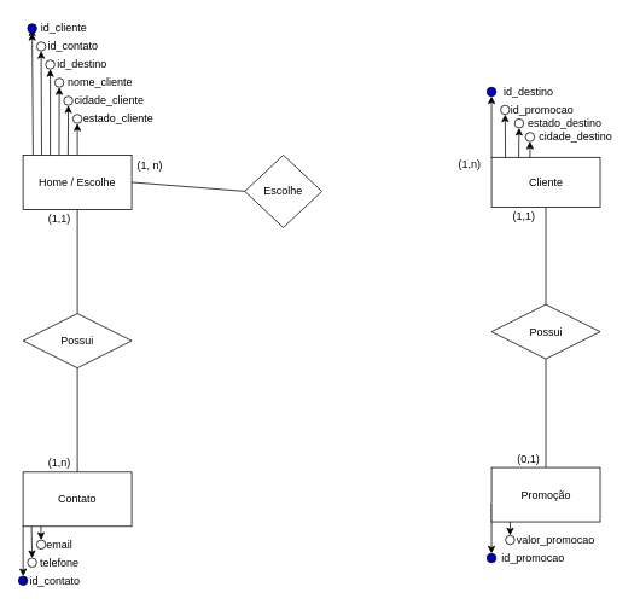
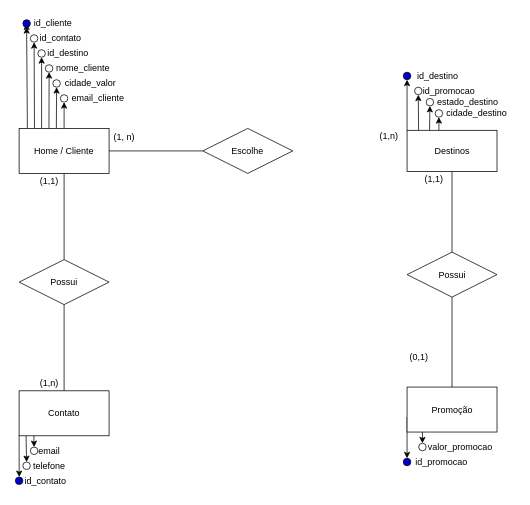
- <mxCell id="51" value="cidade_cliente" style="text;html=1;align=center;verticalAlign=middle;resizable=0;points=[];autosize=1;strokeColor=none;fillColor=none;" parent="1" vertex="1"><mxGeometry x="75" y="100.5" width="90" height="20" as="geometry" /></mxCell>
+ <mxCell id="51" value="cidade_valor" style="text;html=1;align=center;verticalAlign=middle;resizable=0;points=[];autosize=1;strokeColor=none;fillColor=none;" parent="1" vertex="1"><mxGeometry x="75" y="100.5" width="90" height="20" as="geometry" /></mxCell>
- <mxCell id="52" value="estado_cliente" style="text;html=1;align=center;verticalAlign=middle;resizable=0;points=[];autosize=1;strokeColor=none;fillColor=none;" parent="1" vertex="1"><mxGeometry x="85" y="120.5" width="90" height="20" as="geometry" /></mxCell>
+ <mxCell id="52" value="email_cliente" style="text;html=1;align=center;verticalAlign=middle;resizable=0;points=[];autosize=1;strokeColor=none;fillColor=none;" parent="1" vertex="1"><mxGeometry x="85" y="120.5" width="90" height="20" as="geometry" /></mxCell>
- <mxCell id="5" value="Home / Escolhe" style="rounded=0;whiteSpace=wrap;html=1;" parent="1" vertex="1"><mxGeometry x="25" y="170.5" width="120" height="60" as="geometry" /></mxCell>
+ <mxCell id="5" value="Home / Cliente" style="rounded=0;whiteSpace=wrap;html=1;" parent="1" vertex="1"><mxGeometry x="25" y="170.5" width="120" height="60" as="geometry" /></mxCell>
- <mxCell id="9" value="Cliente" style="rounded=0;whiteSpace=wrap;html=1;" parent="1" vertex="1"><mxGeometry x="542.5" y="173" width="120" height="55" as="geometry" /></mxCell>
+ <mxCell id="9" value="Destinos" style="rounded=0;whiteSpace=wrap;html=1;" parent="1" vertex="1"><mxGeometry x="542.5" y="173" width="120" height="55" as="geometry" /></mxCell>
- <mxCell id="40" value="Escolhe" style="shape=rhombus;perimeter=rhombusPerimeter;whiteSpace=wrap;html=1;align=center;fillColor=#FFFFFF;" parent="1" vertex="1"><mxGeometry x="270" y="170.5" width="85" height="80" as="geometry" /></mxCell>
+ <mxCell id="40" value="Escolhe" style="shape=rhombus;perimeter=rhombusPerimeter;whiteSpace=wrap;html=1;align=center;fillColor=#FFFFFF;" parent="1" vertex="1"><mxGeometry x="270" y="170.5" width="120" height="60" as="geometry" /></mxCell>
- <mxCell id="48" value="(0,1)" style="text;html=1;align=center;verticalAlign=middle;resizable=0;points=[];autosize=1;strokeColor=none;fillColor=none;" parent="1" vertex="1"><mxGeometry x="562.5" y="495.5" width="40" height="20" as="geometry" /></mxCell>
+ <mxCell id="48" value="(0,1)" style="text;html=1;align=center;verticalAlign=middle;resizable=0;points=[];autosize=1;strokeColor=none;fillColor=none;" parent="1" vertex="1"><mxGeometry x="537.5" y="465.5" width="40" height="20" as="geometry" /></mxCell>
